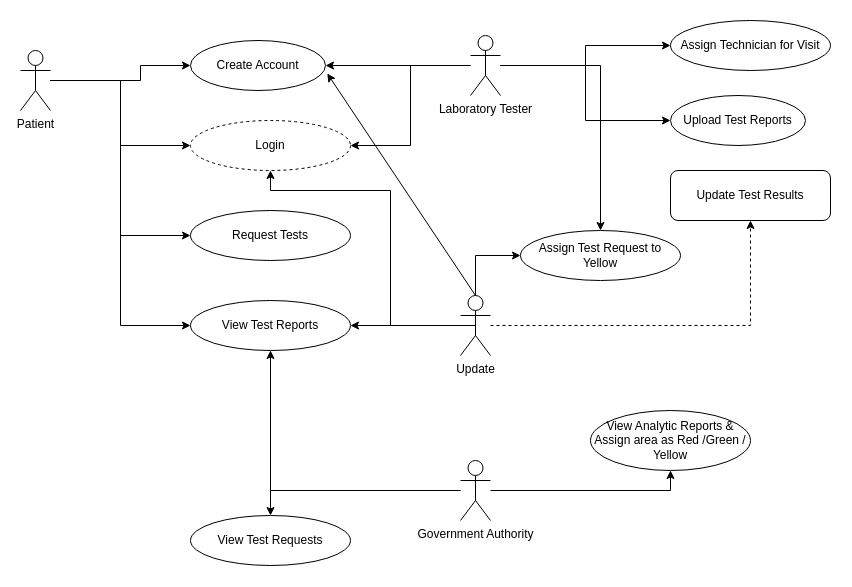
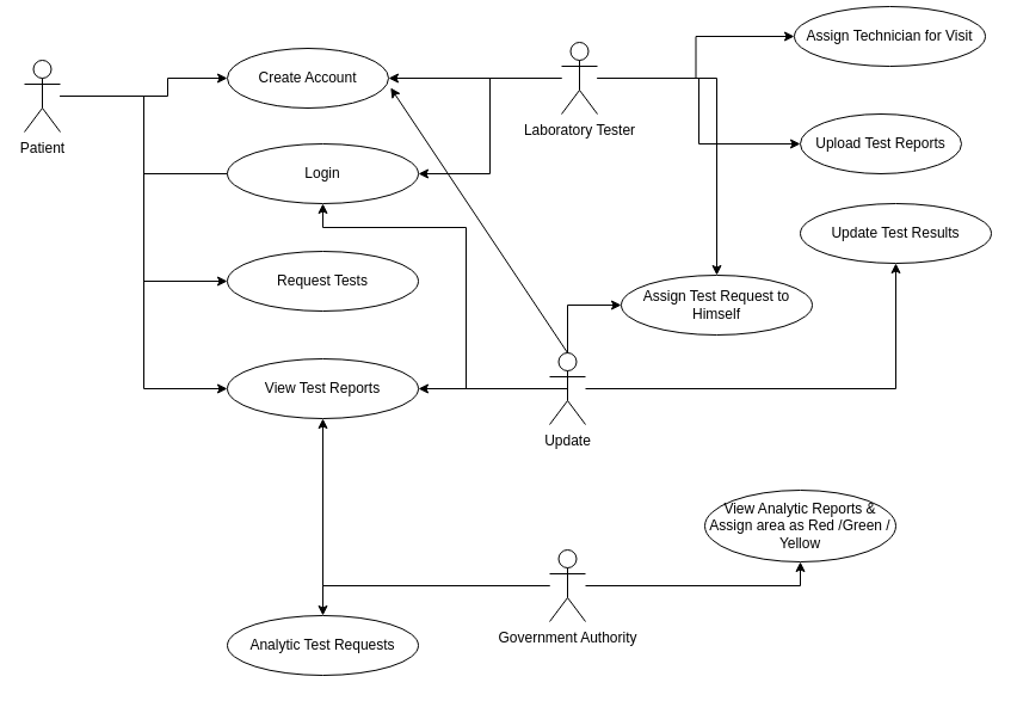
- <mxCell id="27" value="Assign Technician for Visit" style="ellipse;whiteSpace=wrap;html=1;" vertex="1" parent="1"><mxGeometry x="670" y="20" width="160" height="50" as="geometry" /></mxCell>
+ <mxCell id="27" value="Assign Technician for Visit" style="ellipse;whiteSpace=wrap;html=1;" vertex="1" parent="1"><mxGeometry x="665" y="5" width="160" height="50" as="geometry" /></mxCell>
- <mxCell id="3" style="edgeStyle=orthogonalEdgeStyle;rounded=0;orthogonalLoop=1;jettySize=auto;html=1;entryX=0;entryY=0.5;entryDx=0;entryDy=0;" edge="1" parent="1" source="6" target="23"><mxGeometry relative="1" as="geometry" /></mxCell>
+ <mxCell id="3" style="edgeStyle=orthogonalEdgeStyle;rounded=0;orthogonalLoop=1;jettySize=auto;html=1;entryX=0;entryY=0.5;entryDx=0;entryDy=0;endArrow=none;" edge="1" parent="1" source="6" target="23"><mxGeometry relative="1" as="geometry" /></mxCell>
- <mxCell id="23" value="Login" style="ellipse;whiteSpace=wrap;html=1;dashed=1;" vertex="1" parent="1"><mxGeometry x="190" y="120" width="160" height="50" as="geometry" /></mxCell>
+ <mxCell id="23" value="Login" style="ellipse;whiteSpace=wrap;html=1;" vertex="1" parent="1"><mxGeometry x="190" y="120" width="160" height="50" as="geometry" /></mxCell>
- <mxCell id="29" value="Update Test Results" style="whiteSpace=wrap;html=1;rounded=1;" vertex="1" parent="1"><mxGeometry x="670" y="170" width="160" height="50" as="geometry" /></mxCell>
+ <mxCell id="29" value="Update Test Results" style="ellipse;whiteSpace=wrap;html=1;" vertex="1" parent="1"><mxGeometry x="670" y="170" width="160" height="50" as="geometry" /></mxCell>
- <mxCell id="31" value="Assign Test Request to Yellow" style="ellipse;whiteSpace=wrap;html=1;" vertex="1" parent="1"><mxGeometry x="520" y="230" width="160" height="50" as="geometry" /></mxCell>
+ <mxCell id="31" value="Assign Test Request to Himself" style="ellipse;whiteSpace=wrap;html=1;" vertex="1" parent="1"><mxGeometry x="520" y="230" width="160" height="50" as="geometry" /></mxCell>
- <mxCell id="14" style="edgeStyle=orthogonalEdgeStyle;rounded=0;orthogonalLoop=1;jettySize=auto;html=1;entryX=0.5;entryY=1;entryDx=0;entryDy=0;fontColor=#FF0000;dashed=1;" edge="1" parent="1" source="17" target="29"><mxGeometry relative="1" as="geometry" /></mxCell>
+ <mxCell id="14" style="edgeStyle=orthogonalEdgeStyle;rounded=0;orthogonalLoop=1;jettySize=auto;html=1;entryX=0.5;entryY=1;entryDx=0;entryDy=0;fontColor=#FF0000;" edge="1" parent="1" source="17" target="29"><mxGeometry relative="1" as="geometry" /></mxCell>
- <mxCell id="32" value="View Test Requests" style="ellipse;whiteSpace=wrap;html=1;" vertex="1" parent="1"><mxGeometry x="190" y="515" width="160" height="50" as="geometry" /></mxCell>
+ <mxCell id="32" value="Analytic Test Requests" style="ellipse;whiteSpace=wrap;html=1;" vertex="1" parent="1"><mxGeometry x="190" y="515" width="160" height="50" as="geometry" /></mxCell>
